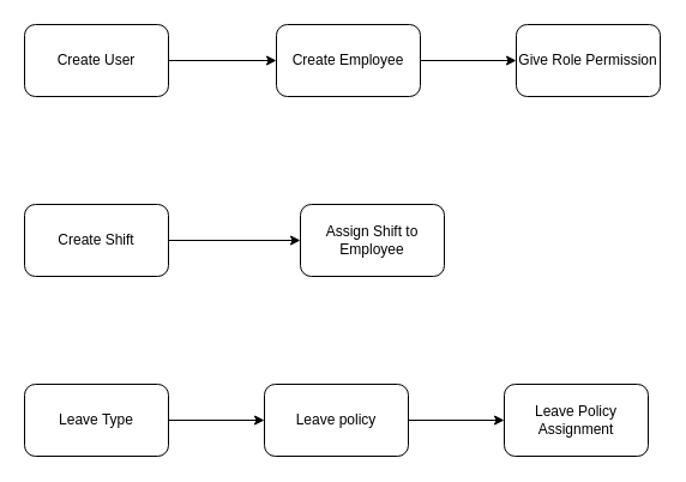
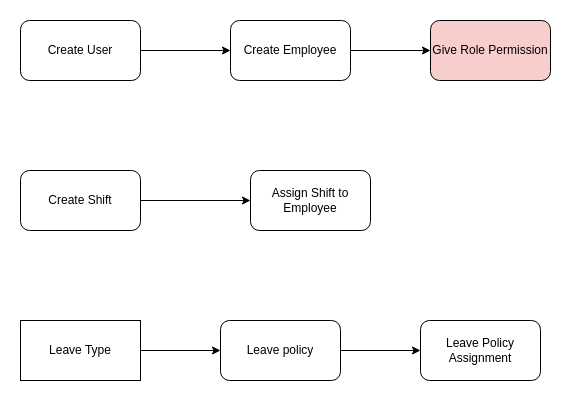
- <mxCell id="6" value="Give Role Permission" style="whiteSpace=wrap;html=1;rounded=1;glass=0;strokeWidth=1;shadow=0;" vertex="1" parent="1"><mxGeometry x="430" y="20" width="120" height="60" as="geometry" /></mxCell>
+ <mxCell id="6" value="Give Role Permission" style="whiteSpace=wrap;html=1;rounded=1;glass=0;strokeWidth=1;shadow=0;fillColor=#f8cecc;" vertex="1" parent="1"><mxGeometry x="430" y="20" width="120" height="60" as="geometry" /></mxCell>
- <mxCell id="11" value="Leave Type" style="rounded=1;whiteSpace=wrap;html=1;" vertex="1" parent="1"><mxGeometry x="20" y="320" width="120" height="60" as="geometry" /></mxCell>
+ <mxCell id="11" value="Leave Type" style="whiteSpace=wrap;html=1;rounded=0;" vertex="1" parent="1"><mxGeometry x="20" y="320" width="120" height="60" as="geometry" /></mxCell>
